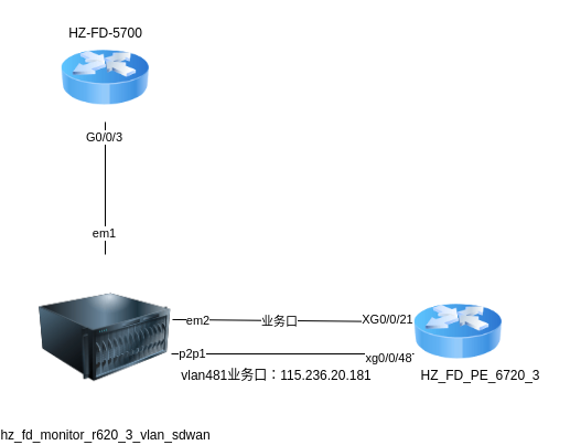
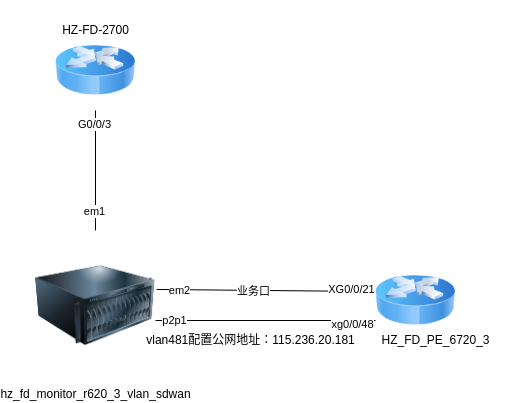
- <mxCell id="15" value="HZ-FD-5700" style="text;html=1;align=center;verticalAlign=middle;resizable=0;points=[];autosize=1;" vertex="1" parent="1"><mxGeometry x="40" y="20" width="80" height="20" as="geometry" /></mxCell>
+ <mxCell id="15" value="HZ-FD-2700" style="text;html=1;align=center;verticalAlign=middle;resizable=0;points=[];autosize=1;" vertex="1" parent="1"><mxGeometry x="40" y="20" width="80" height="20" as="geometry" /></mxCell>
- <mxCell id="17" value="vlan481业务口：115.236.20.181" style="text;html=1;align=center;verticalAlign=middle;resizable=0;points=[];autosize=1;" vertex="1" parent="1"><mxGeometry x="120" y="330" width="230" height="20" as="geometry" /></mxCell>
+ <mxCell id="17" value="vlan481配置公网地址：115.236.20.181" style="text;html=1;align=center;verticalAlign=middle;resizable=0;points=[];autosize=1;" vertex="1" parent="1"><mxGeometry x="120" y="330" width="230" height="20" as="geometry" /></mxCell>
